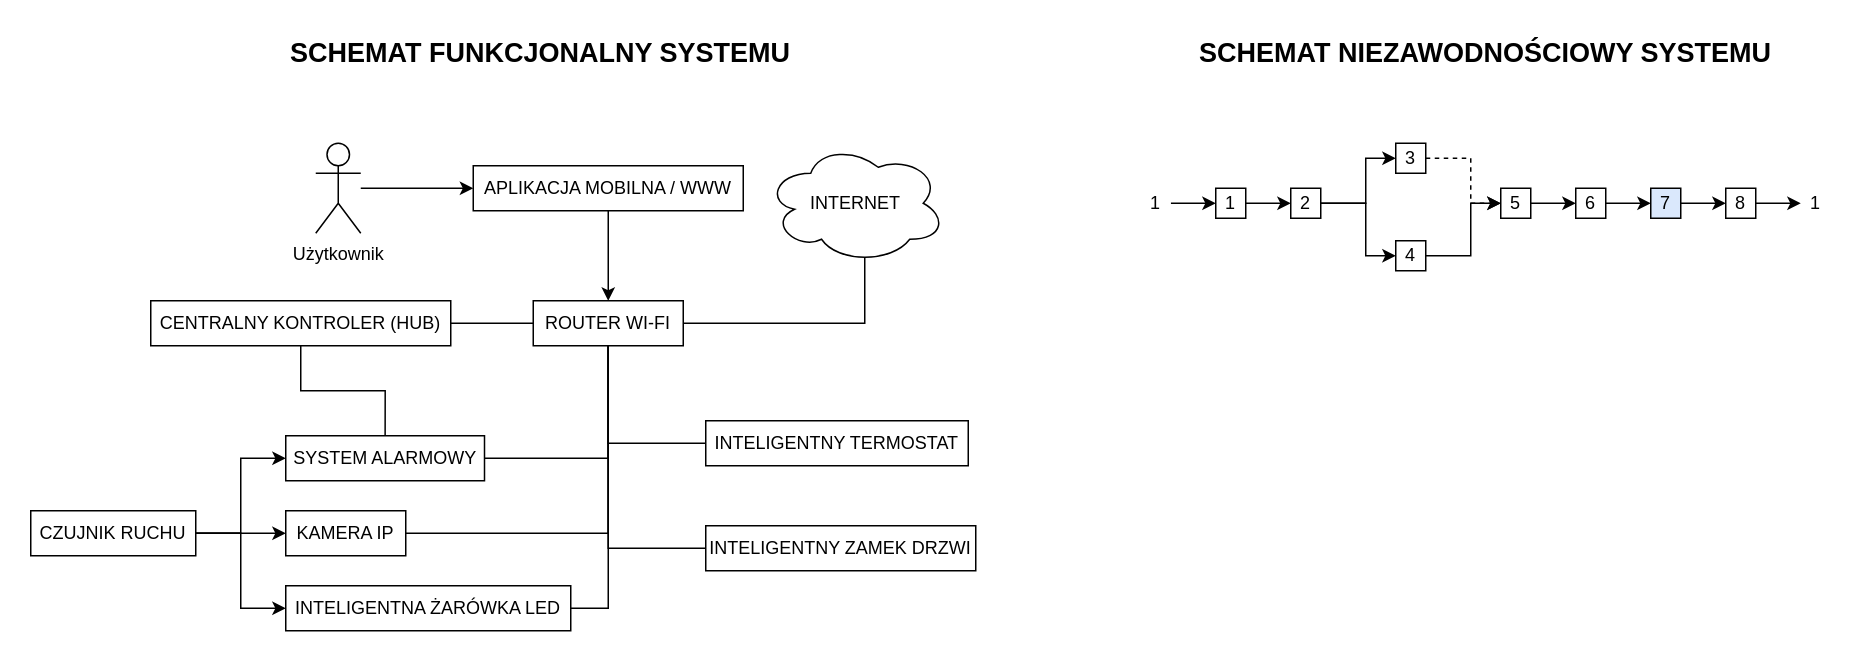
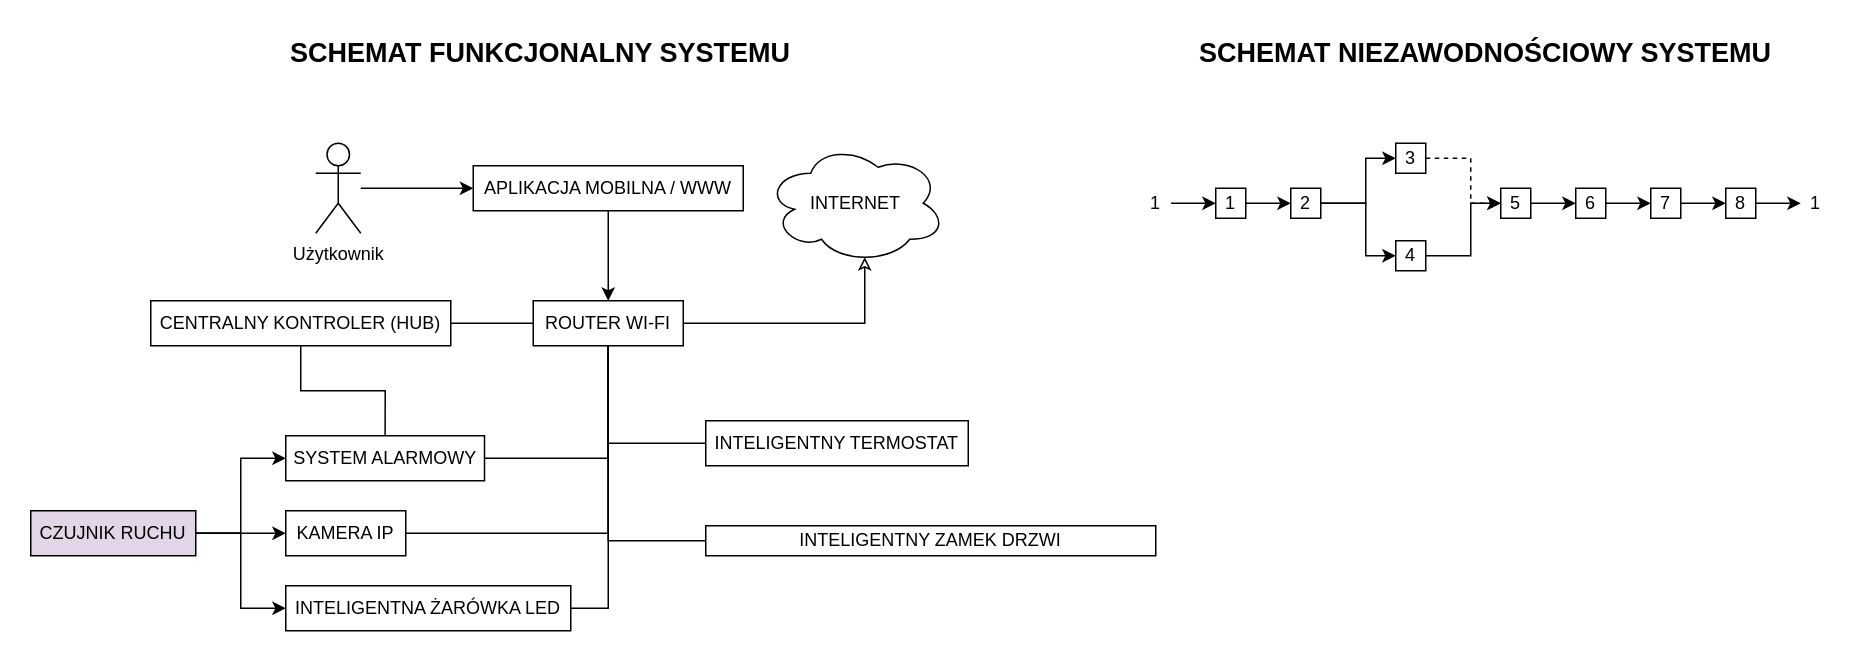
- <mxCell id="44" value="7" style="rounded=0;whiteSpace=wrap;html=1;fillColor=#dae8fc;" vertex="1" parent="1"><mxGeometry x="1100" y="125" width="20" height="20" as="geometry" /></mxCell>
+ <mxCell id="44" value="7" style="rounded=0;whiteSpace=wrap;html=1;" vertex="1" parent="1"><mxGeometry x="1100" y="125" width="20" height="20" as="geometry" /></mxCell>
- <mxCell id="25" style="edgeStyle=orthogonalEdgeStyle;rounded=0;orthogonalLoop=1;jettySize=auto;html=1;exitX=1;exitY=0.5;exitDx=0;exitDy=0;entryX=0.55;entryY=0.95;entryDx=0;entryDy=0;entryPerimeter=0;endArrow=none;endFill=0;" edge="1" parent="1" source="15" target="24"><mxGeometry relative="1" as="geometry" /></mxCell>
+ <mxCell id="25" style="edgeStyle=orthogonalEdgeStyle;rounded=0;orthogonalLoop=1;jettySize=auto;html=1;exitX=1;exitY=0.5;exitDx=0;exitDy=0;entryX=0.55;entryY=0.95;entryDx=0;entryDy=0;entryPerimeter=0;endArrow=classic;endFill=0;" edge="1" parent="1" source="15" target="24"><mxGeometry relative="1" as="geometry" /></mxCell>
- <mxCell id="19" value="&lt;div&gt;CZUJNIK RUCHU&lt;/div&gt;" style="rounded=0;whiteSpace=wrap;html=1;" vertex="1" parent="1"><mxGeometry x="20" y="340" width="110" height="30" as="geometry" /></mxCell>
+ <mxCell id="19" value="&lt;div&gt;CZUJNIK RUCHU&lt;/div&gt;" style="rounded=0;whiteSpace=wrap;html=1;fillColor=#e1d5e7;" vertex="1" parent="1"><mxGeometry x="20" y="340" width="110" height="30" as="geometry" /></mxCell>
- <mxCell id="20" value="&lt;div&gt;INTELIGENTNY ZAMEK DRZWI&lt;/div&gt;" style="rounded=0;whiteSpace=wrap;html=1;" vertex="1" parent="1"><mxGeometry x="470" y="350" width="180" height="30" as="geometry" /></mxCell>
+ <mxCell id="20" value="&lt;div&gt;INTELIGENTNY ZAMEK DRZWI&lt;/div&gt;" style="rounded=0;whiteSpace=wrap;html=1;" vertex="1" parent="1"><mxGeometry x="470" y="350" width="300" height="20" as="geometry" /></mxCell>
